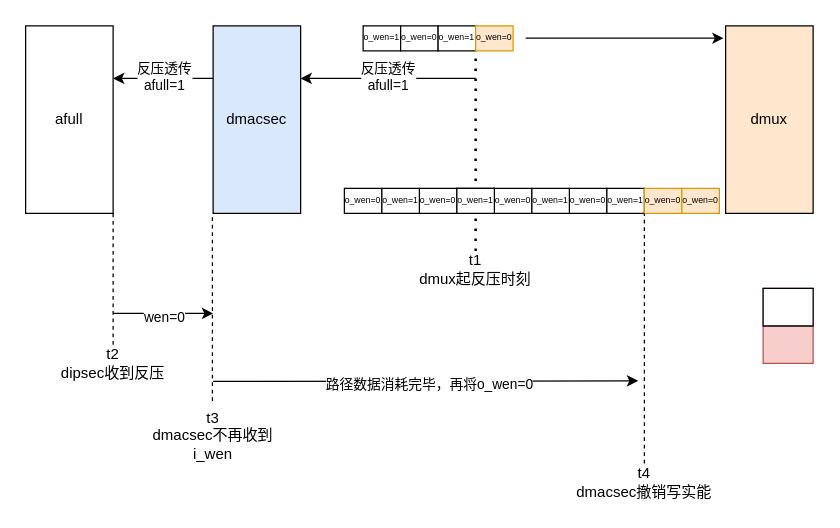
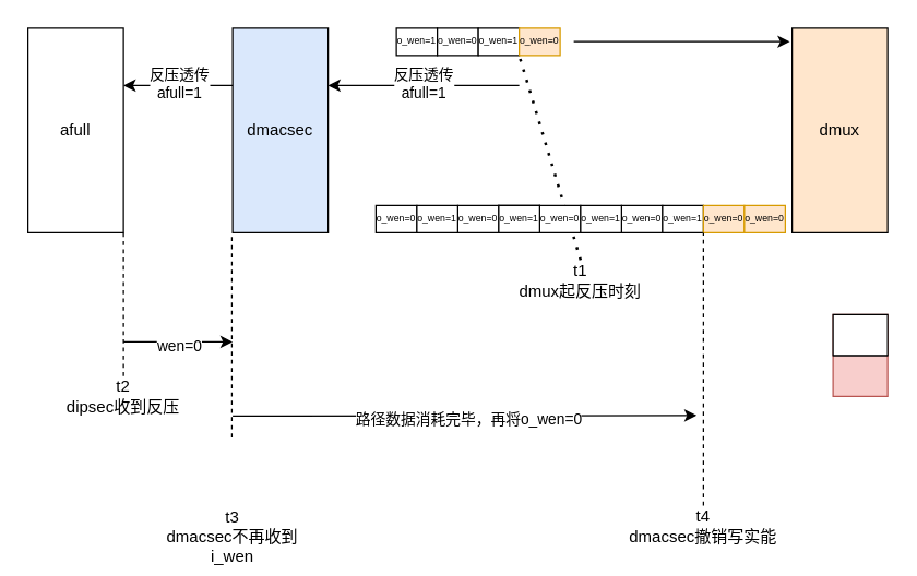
- <mxCell id="16" value="t1&lt;br&gt;dmux起反压时刻" style="text;html=1;strokeColor=none;fillColor=none;align=center;verticalAlign=middle;whiteSpace=wrap;rounded=0;" vertex="1" parent="1"><mxGeometry x="330" y="200" width="100" height="30" as="geometry" /></mxCell>
+ <mxCell id="16" value="t1&lt;br&gt;dmux起反压时刻" style="text;html=1;strokeColor=none;fillColor=none;align=center;verticalAlign=middle;whiteSpace=wrap;rounded=0;" vertex="1" parent="1"><mxGeometry x="375" y="190" width="100" height="30" as="geometry" /></mxCell>
- <mxCell id="36" value="t3&lt;br&gt;dmacsec不再收到i_wen" style="text;html=1;strokeColor=none;fillColor=none;align=center;verticalAlign=middle;whiteSpace=wrap;rounded=0;" vertex="1" parent="1"><mxGeometry x="110" y="333" width="120" height="30" as="geometry" /></mxCell>
+ <mxCell id="36" value="t3&lt;br&gt;dmacsec不再收到i_wen" style="text;html=1;strokeColor=none;fillColor=none;align=center;verticalAlign=middle;whiteSpace=wrap;rounded=0;" vertex="1" parent="1"><mxGeometry x="110" y="378" width="120" height="30" as="geometry" /></mxCell>
